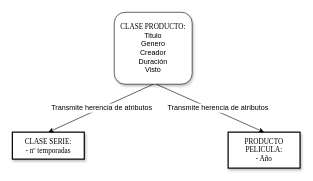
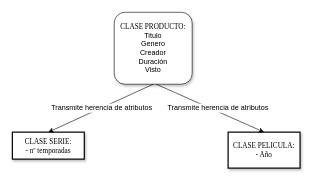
- <mxCell id="4" value="&lt;span&gt;PRODUCTO PELICULA:&lt;br&gt;- Año&lt;br&gt;&lt;/span&gt;" style="whiteSpace=wrap;html=1;rounded=0;shadow=1;labelBackgroundColor=none;strokeWidth=2;fontFamily=Verdana;fontSize=12;align=center;" parent="1" vertex="1"><mxGeometry x="380" y="220" width="120" height="60" as="geometry" /></mxCell>
+ <mxCell id="4" value="&lt;span&gt;CLASE PELICULA:&lt;br&gt;- Año&lt;br&gt;&lt;/span&gt;" style="whiteSpace=wrap;html=1;rounded=0;shadow=1;labelBackgroundColor=none;strokeWidth=2;fontFamily=Verdana;fontSize=12;align=center;" parent="1" vertex="1"><mxGeometry x="380" y="220" width="120" height="60" as="geometry" /></mxCell>
